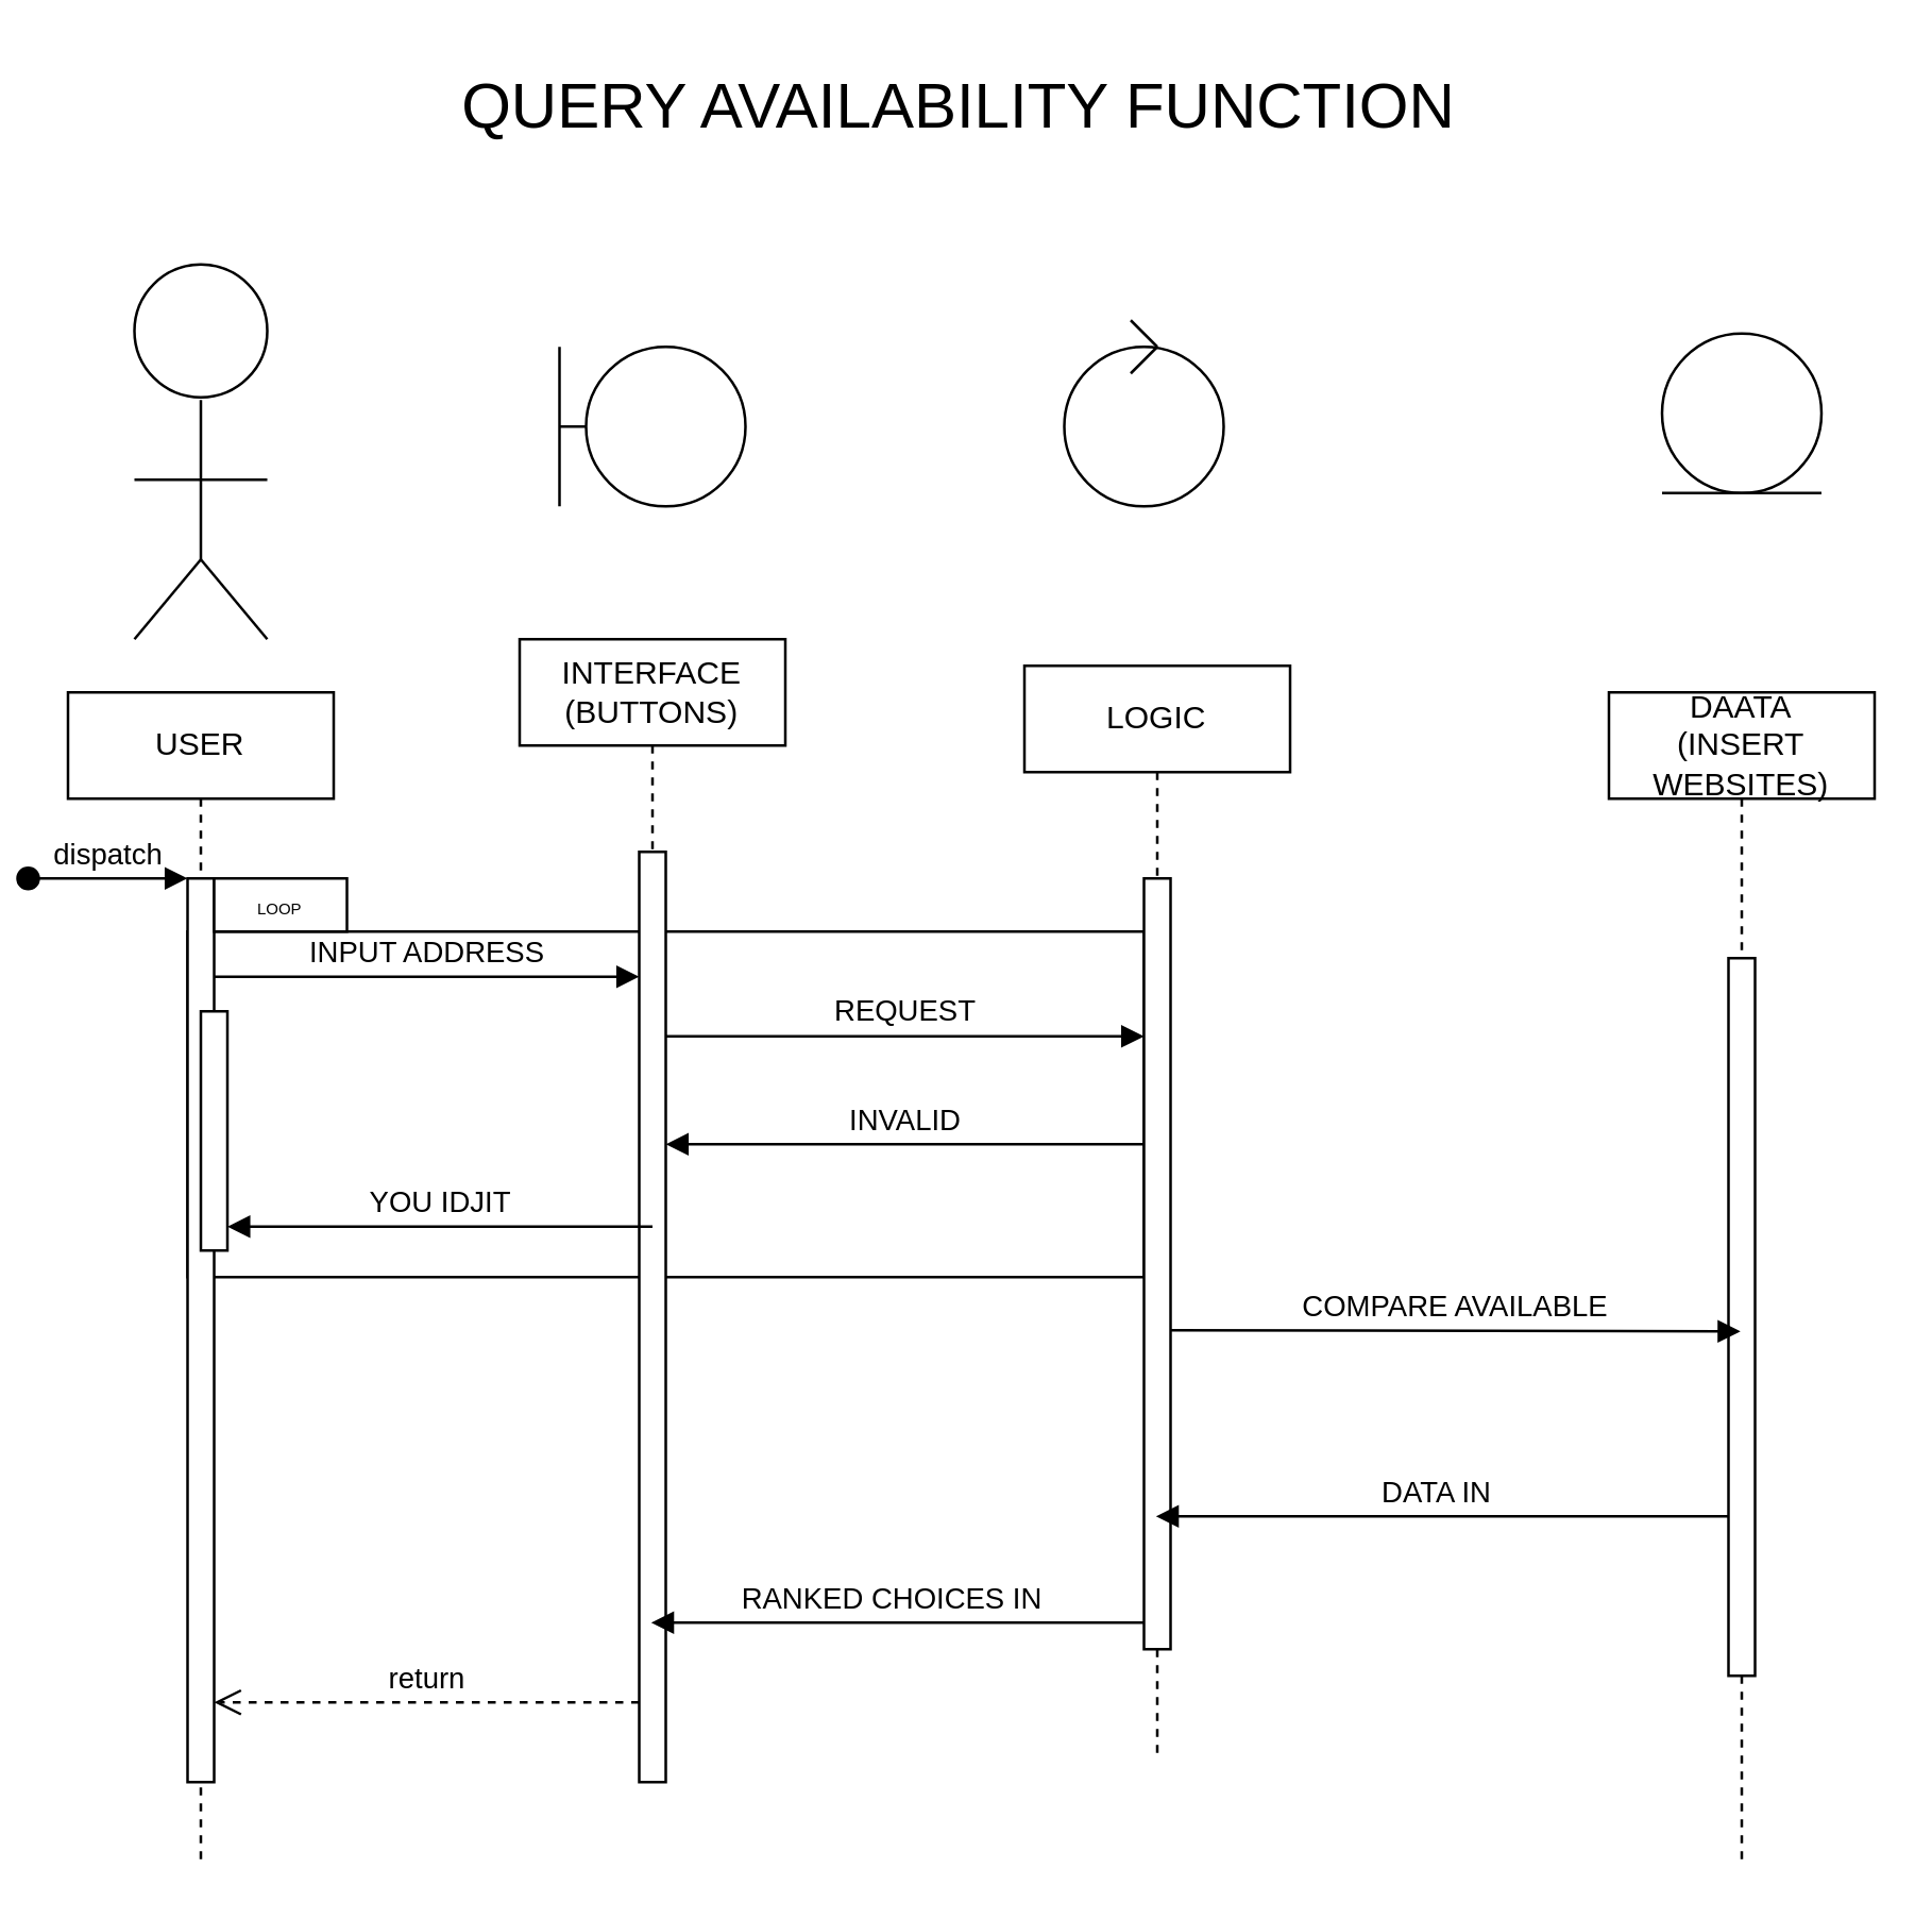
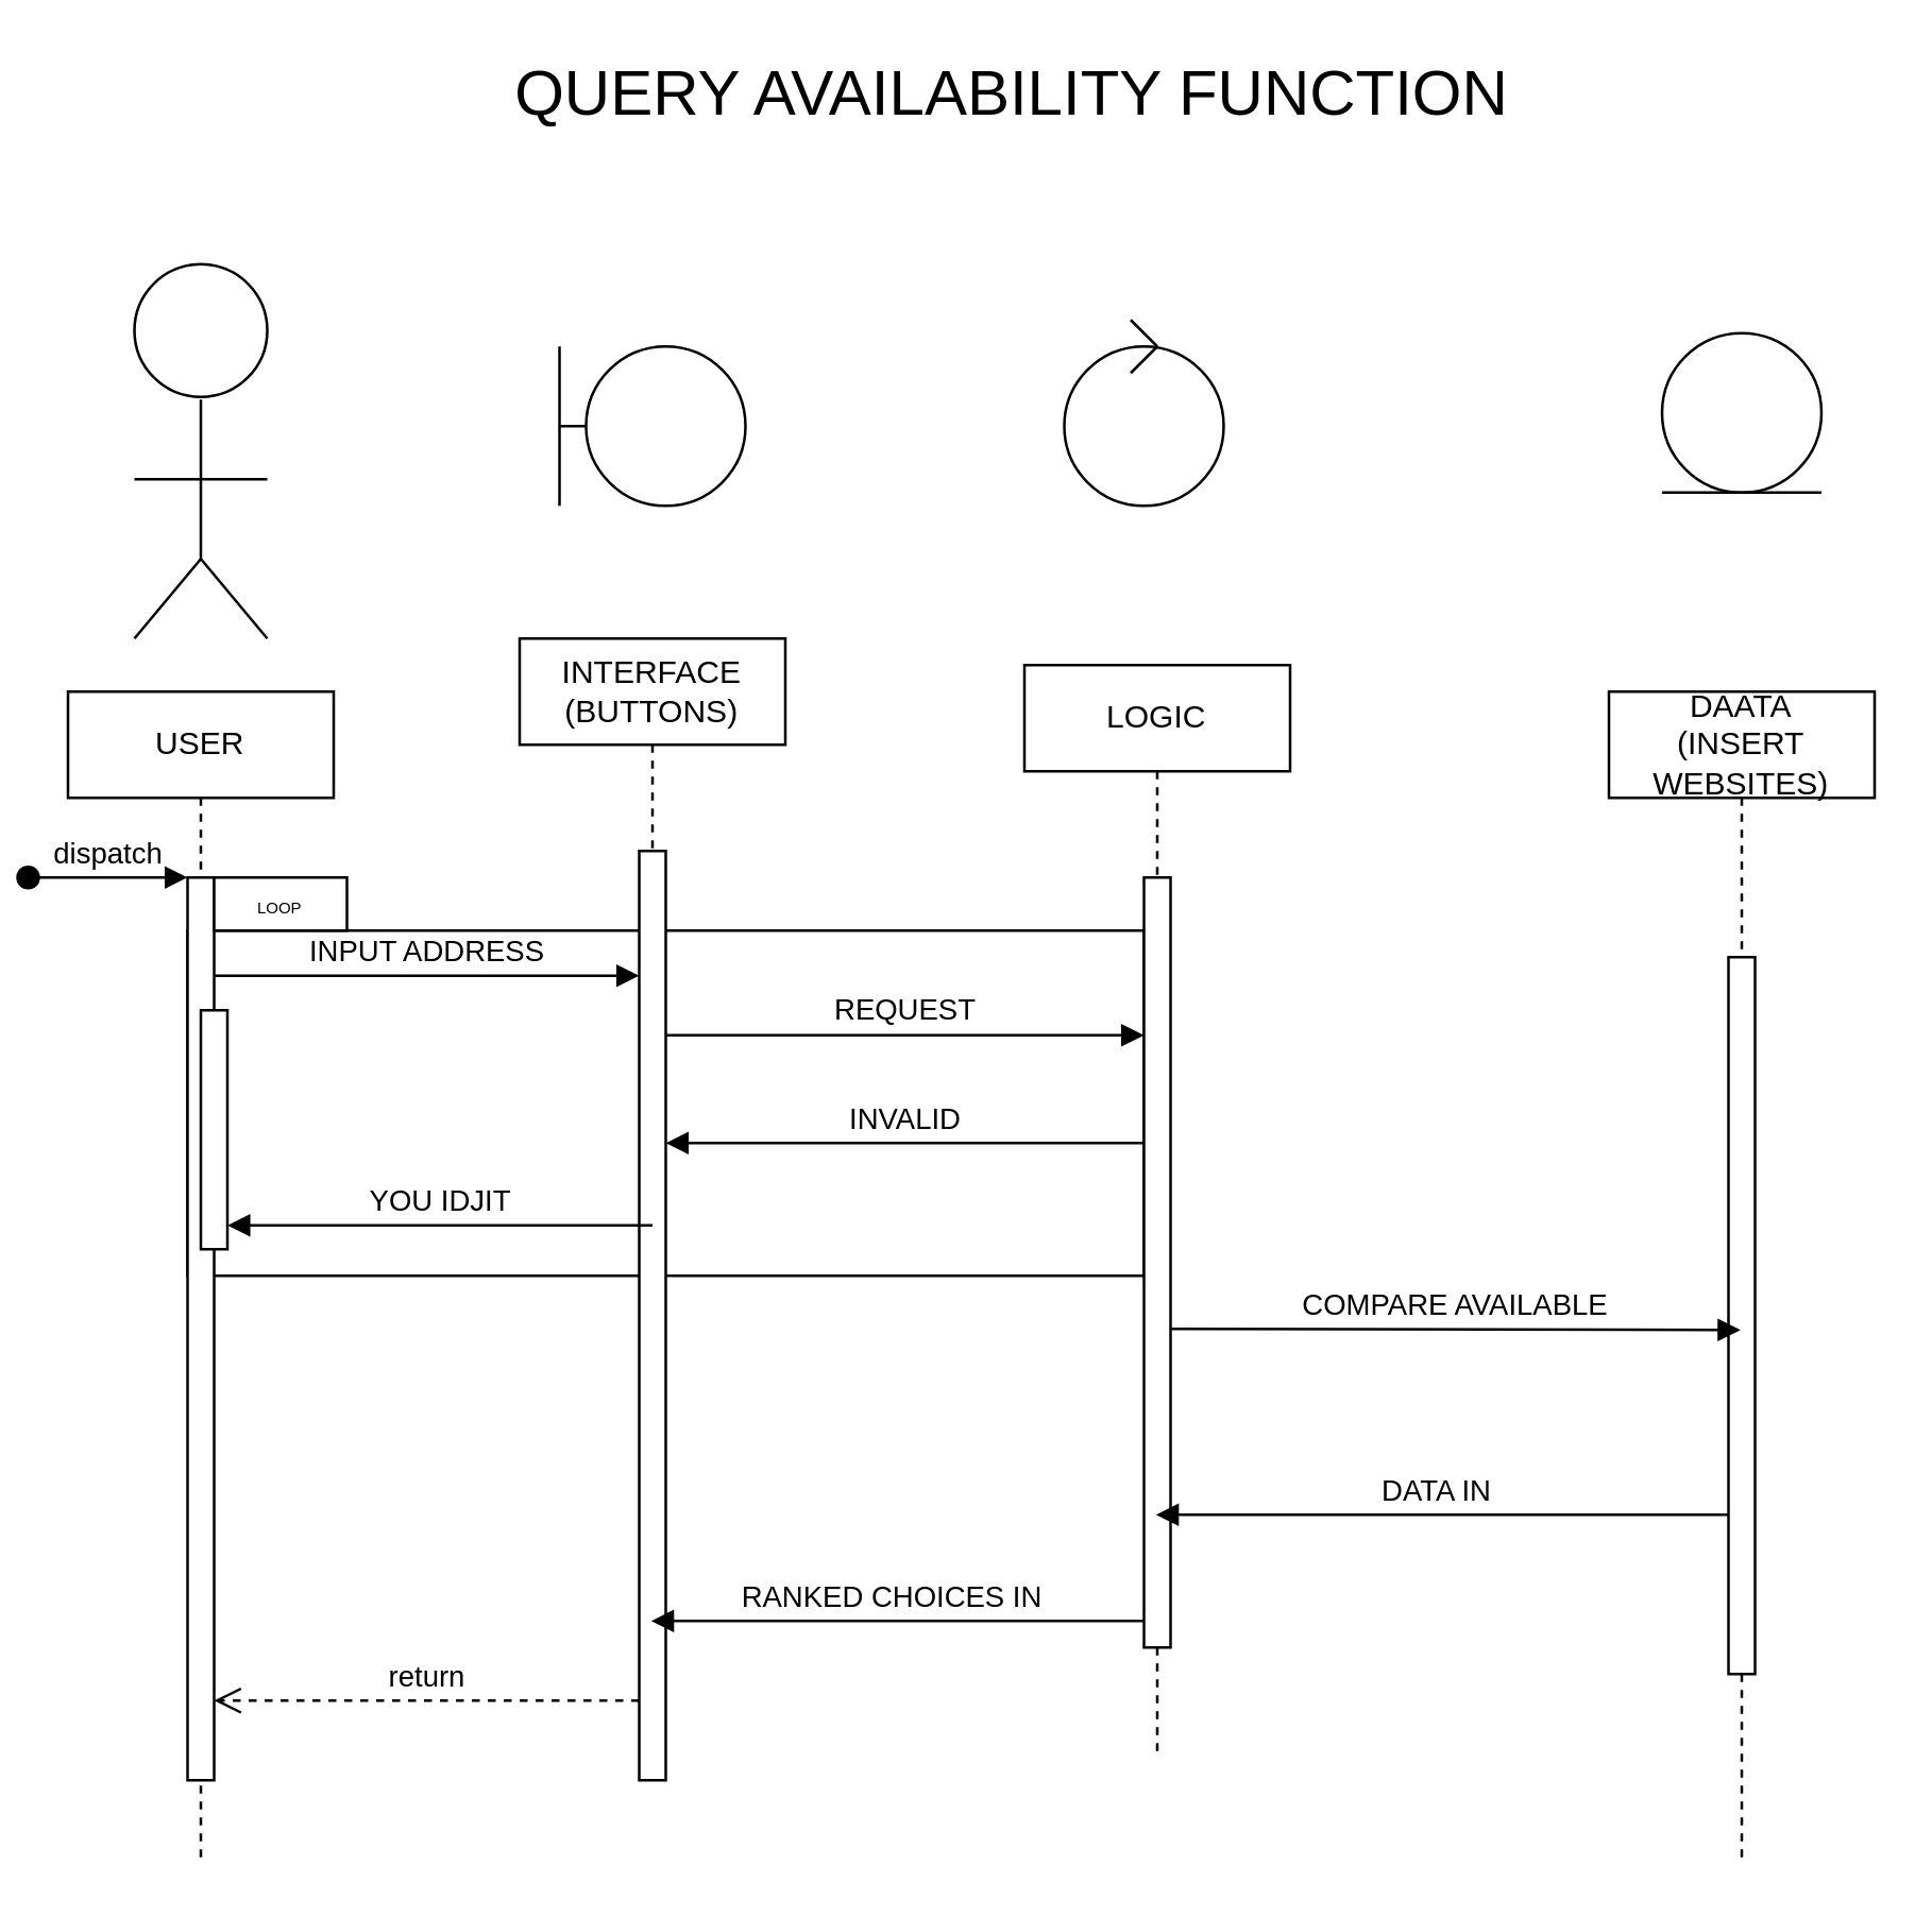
- <mxCell id="34" value="&lt;font style=&quot;font-size: 24px;&quot;&gt;QUERY AVAILABILITY FUNCTION&lt;/font&gt;" style="text;html=1;align=center;verticalAlign=middle;resizable=0;points=[];autosize=1;strokeColor=none;fillColor=none;" vertex="1" parent="1"><mxGeometry x="155" y="20" width="400" height="40" as="geometry" /></mxCell>
+ <mxCell id="34" value="&lt;font style=&quot;font-size: 24px;&quot;&gt;QUERY AVAILABILITY FUNCTION&lt;/font&gt;" style="text;html=1;align=center;verticalAlign=middle;resizable=0;points=[];autosize=1;strokeColor=none;fillColor=none;" vertex="1" parent="1"><mxGeometry x="175" y="15" width="400" height="40" as="geometry" /></mxCell>
